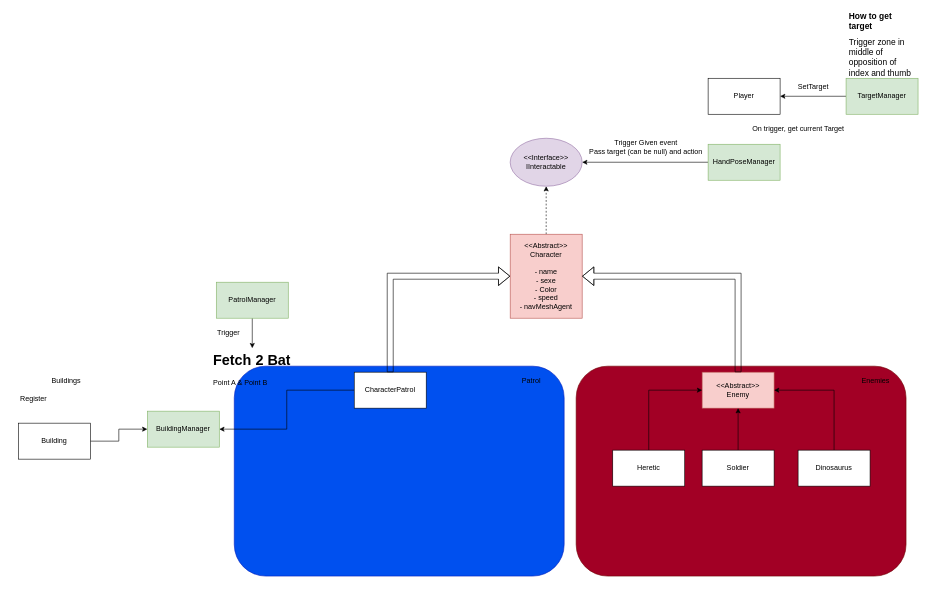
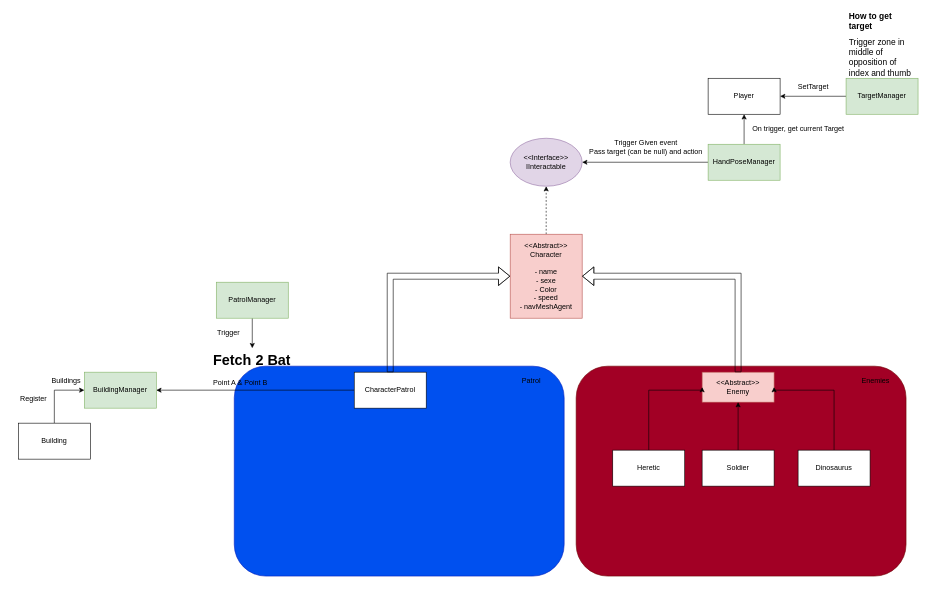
+ <mxCell id="31" style="edgeStyle=orthogonalEdgeStyle;rounded=0;orthogonalLoop=1;jettySize=auto;html=1;entryX=0.5;entryY=1;entryDx=0;entryDy=0;" edge="1" parent="1" source="32" target="29"><mxGeometry relative="1" as="geometry" /></mxCell>
- <mxCell id="20" value="&amp;lt;&amp;lt;Abstract&amp;gt;&amp;gt;&lt;br&gt;Enemy" style="rounded=0;whiteSpace=wrap;html=1;fillColor=#f8cecc;strokeColor=#b85450;" vertex="1" parent="1"><mxGeometry x="1170" y="620" width="120" height="60" as="geometry" /></mxCell>
+ <mxCell id="20" value="&amp;lt;&amp;lt;Abstract&amp;gt;&amp;gt;&lt;br&gt;Enemy" style="rounded=0;whiteSpace=wrap;html=1;fillColor=#f8cecc;strokeColor=#b85450;" vertex="1" parent="1"><mxGeometry x="1170" y="620" width="120" height="50" as="geometry" /></mxCell>
- <mxCell id="2" value="BuildingManager" style="rounded=0;whiteSpace=wrap;html=1;fillColor=#d5e8d4;strokeColor=#82b366;" parent="1" vertex="1"><mxGeometry x="245" y="685" width="120" height="60" as="geometry" /></mxCell>
+ <mxCell id="2" value="BuildingManager" style="rounded=0;whiteSpace=wrap;html=1;fillColor=#d5e8d4;strokeColor=#82b366;" parent="1" vertex="1"><mxGeometry x="140" y="620" width="120" height="60" as="geometry" /></mxCell>
